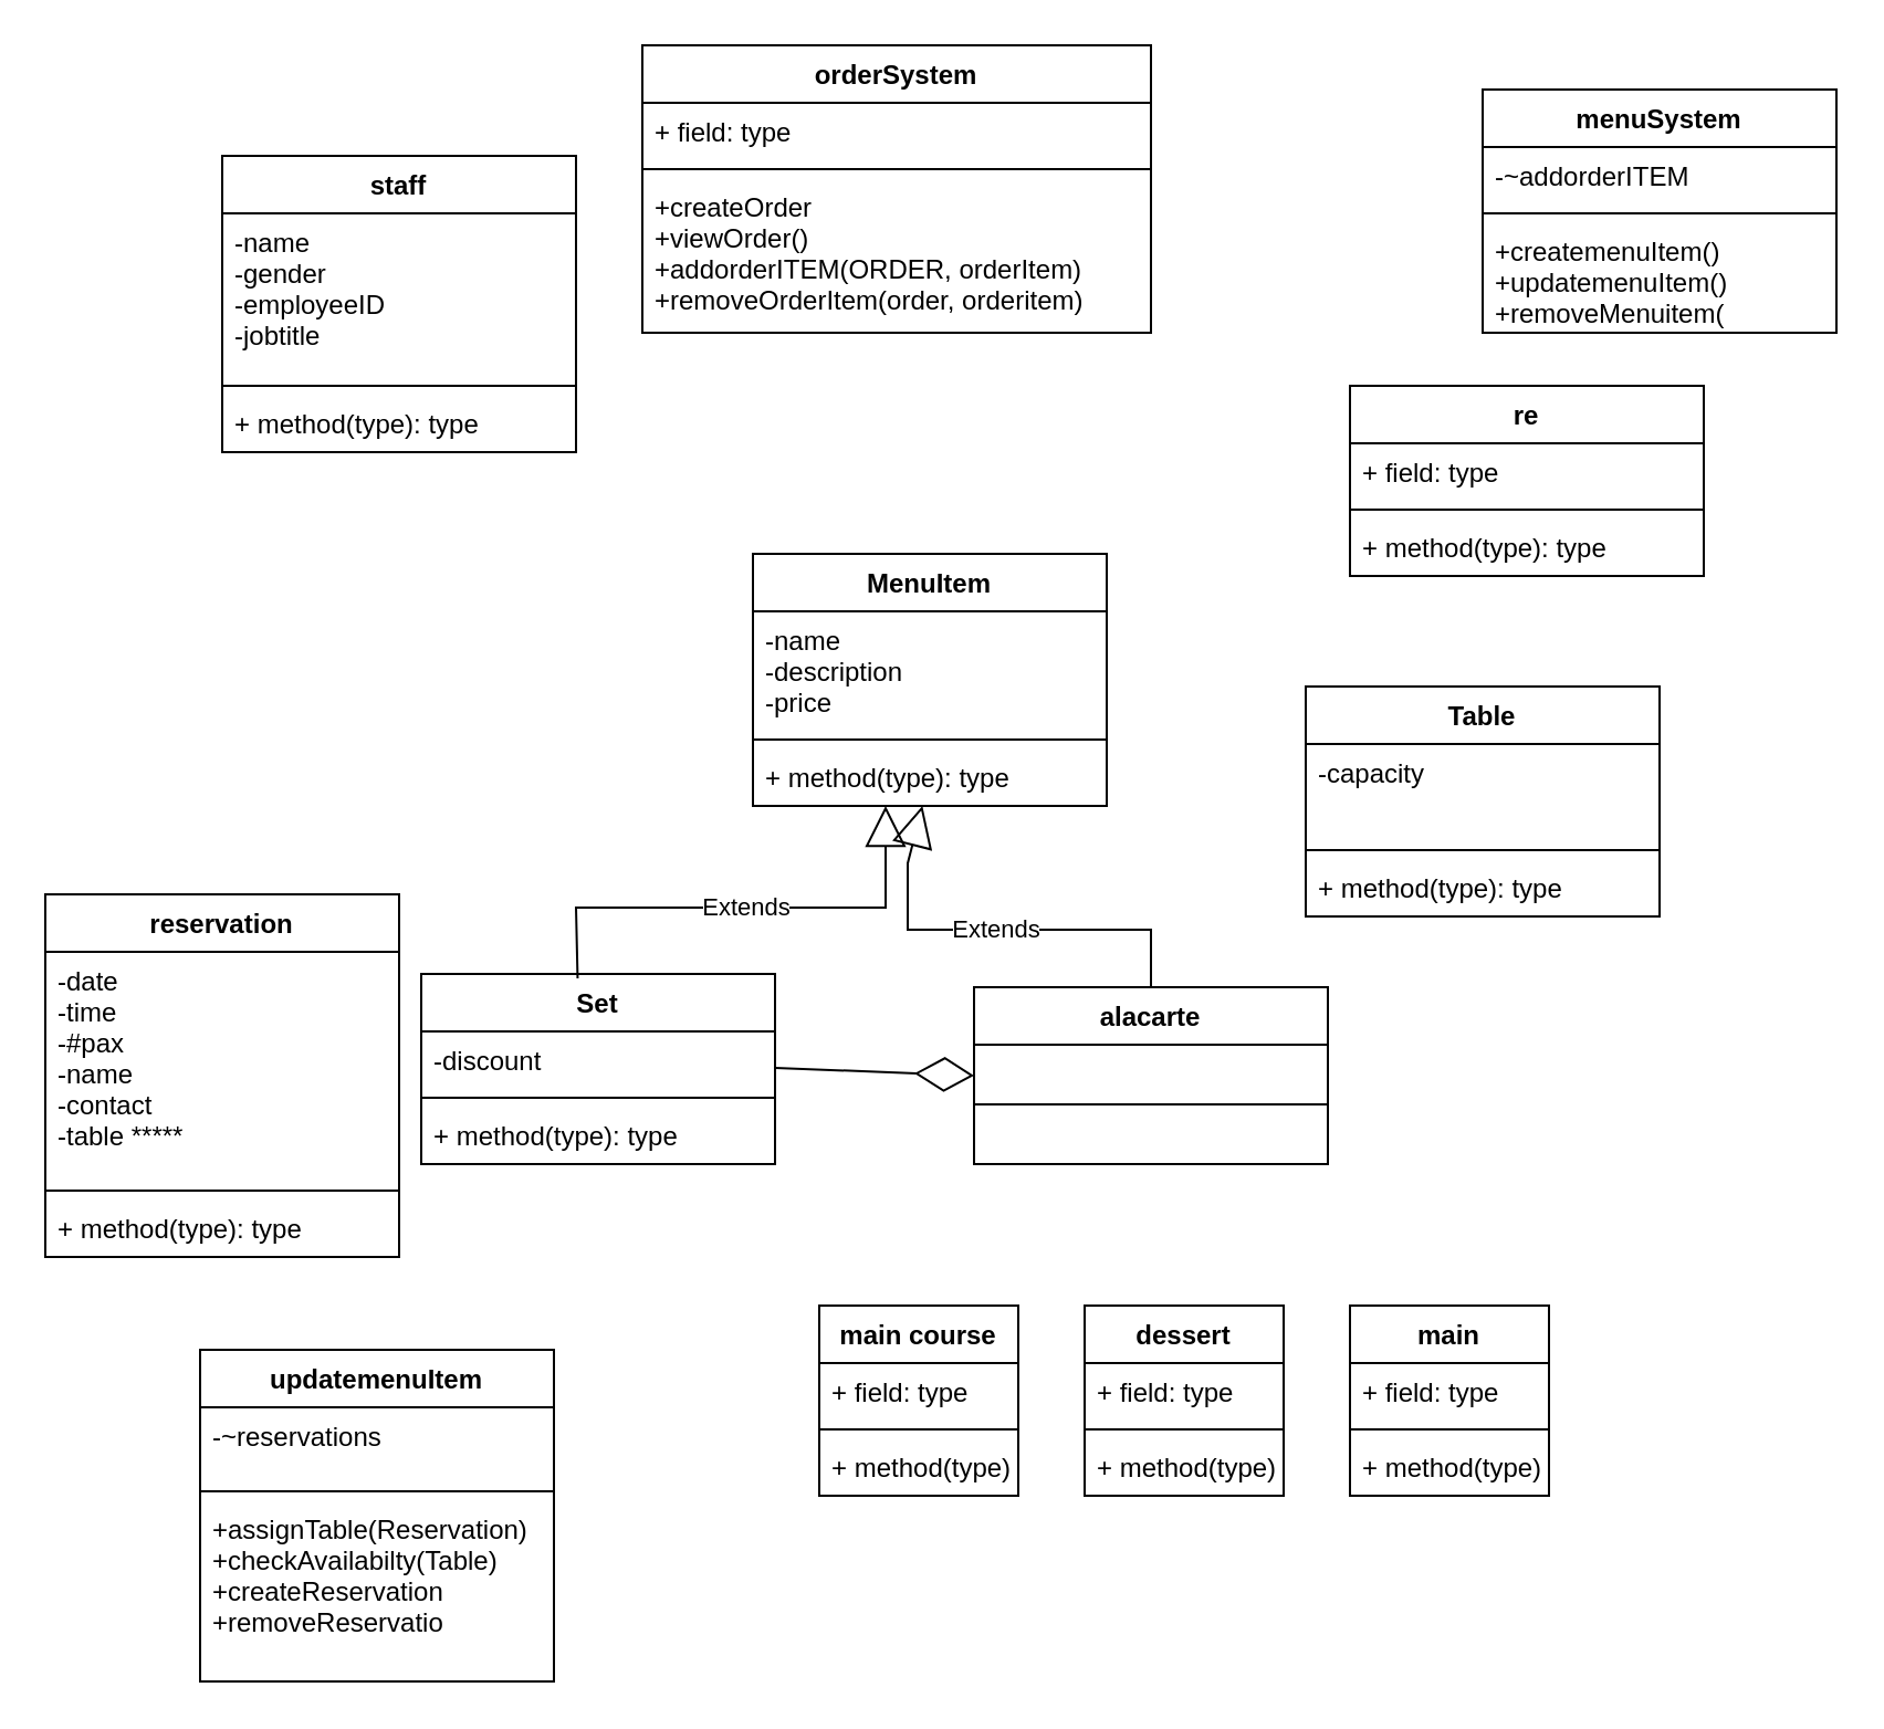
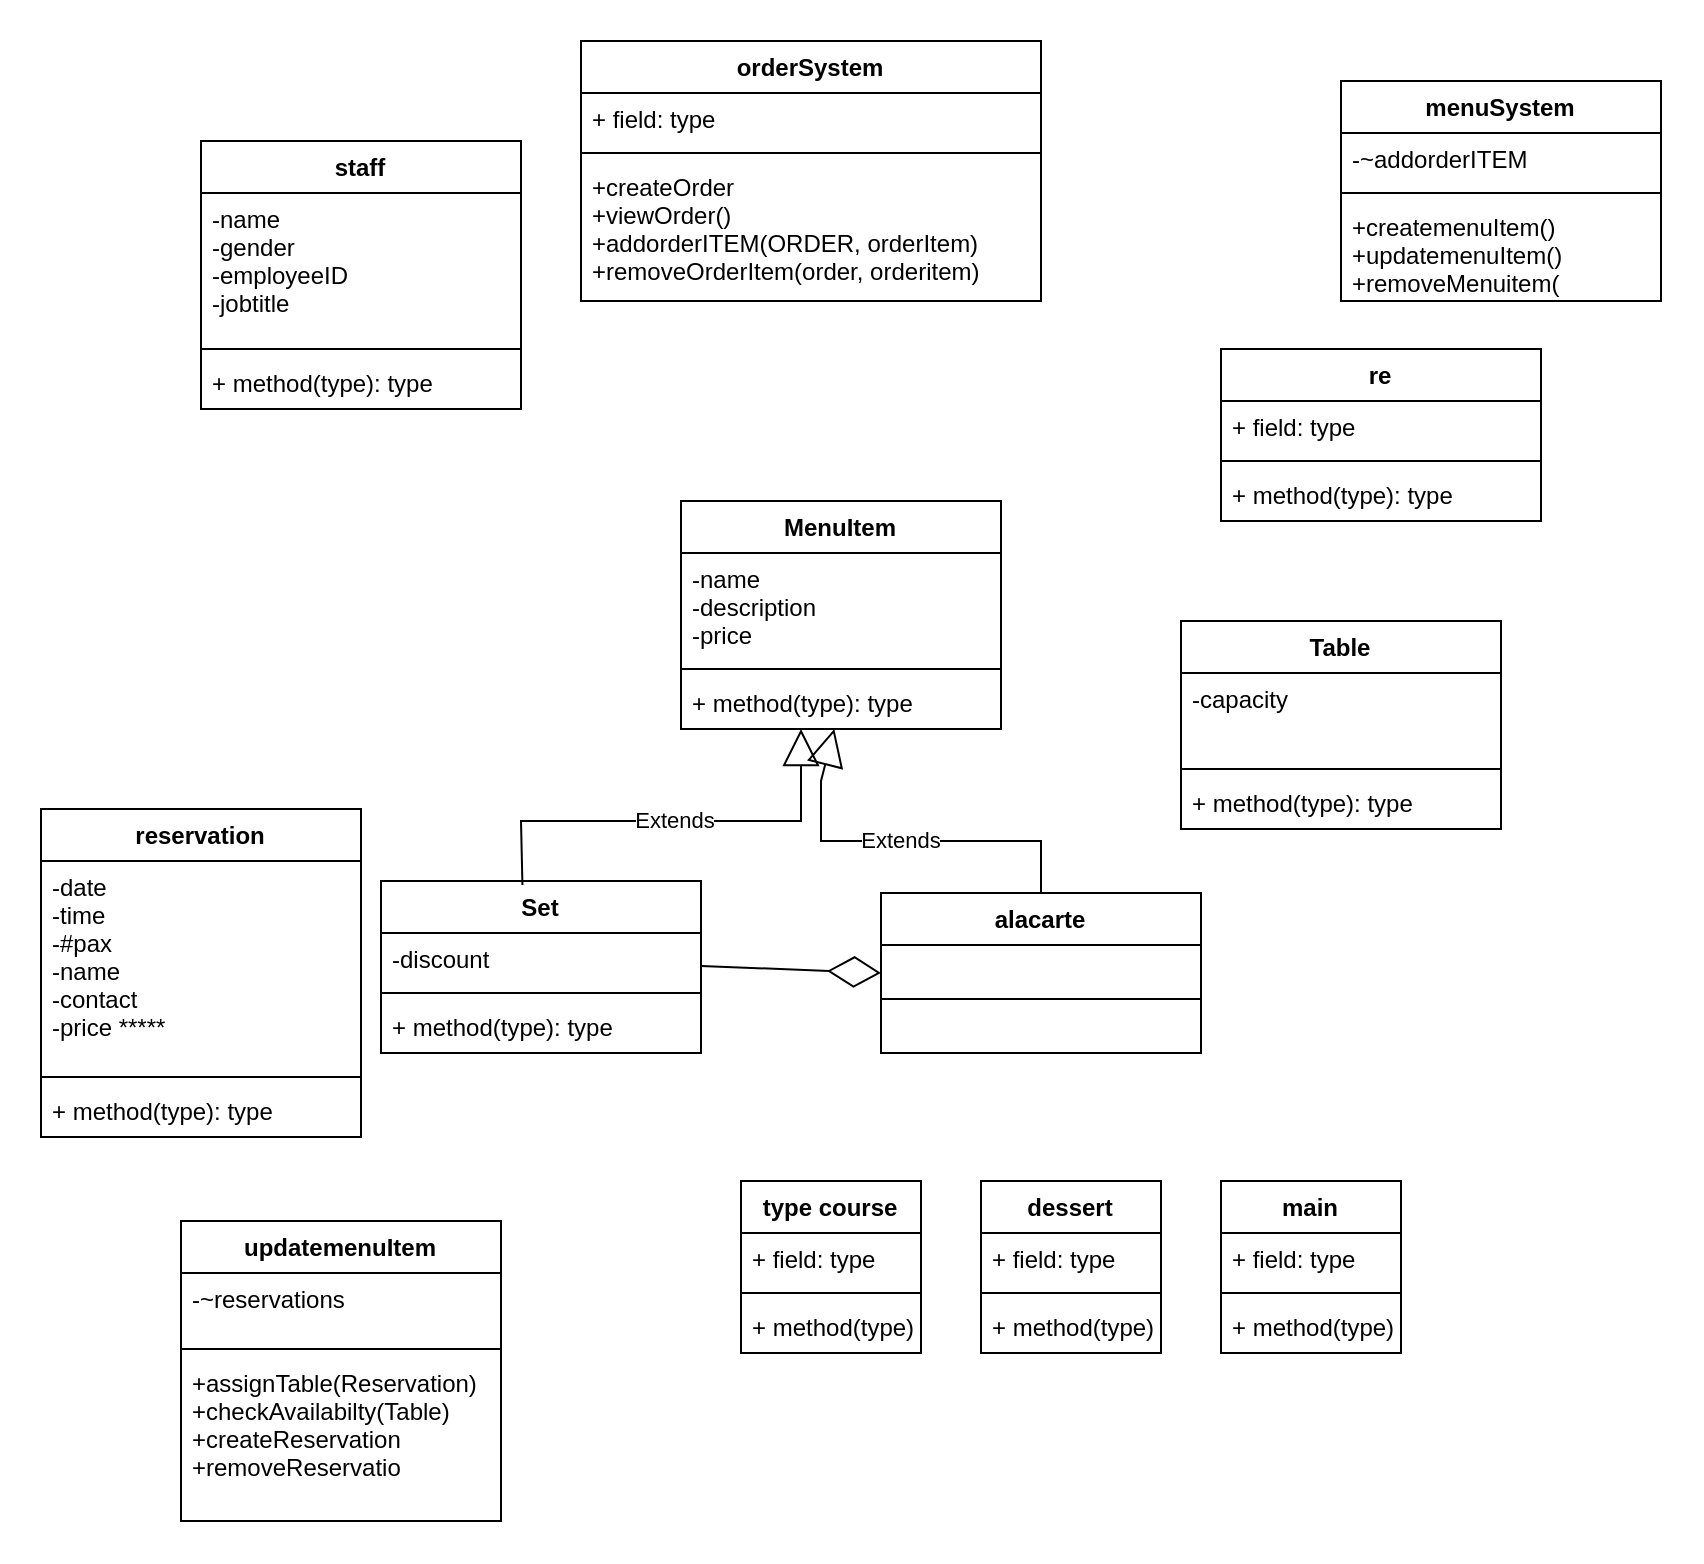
- <mxCell id="32" value="-date&#10;-time&#10;-#pax&#10;-name&#10;-contact&#10;-table *****" style="text;strokeColor=none;fillColor=none;align=left;verticalAlign=top;spacingLeft=4;spacingRight=4;overflow=hidden;rotatable=0;points=[[0,0.5],[1,0.5]];portConstraint=eastwest;" vertex="1" parent="31"><mxGeometry y="26" width="160" height="104" as="geometry" /></mxCell>
+ <mxCell id="32" value="-date&#10;-time&#10;-#pax&#10;-name&#10;-contact&#10;-price *****" style="text;strokeColor=none;fillColor=none;align=left;verticalAlign=top;spacingLeft=4;spacingRight=4;overflow=hidden;rotatable=0;points=[[0,0.5],[1,0.5]];portConstraint=eastwest;" vertex="1" parent="31"><mxGeometry y="26" width="160" height="104" as="geometry" /></mxCell>
- <mxCell id="15" value="main course" style="swimlane;fontStyle=1;align=center;verticalAlign=top;childLayout=stackLayout;horizontal=1;startSize=26;horizontalStack=0;resizeParent=1;resizeParentMax=0;resizeLast=0;collapsible=1;marginBottom=0;" vertex="1" parent="1"><mxGeometry x="370" y="590" width="90" height="86" as="geometry" /></mxCell>
+ <mxCell id="15" value="type course" style="swimlane;fontStyle=1;align=center;verticalAlign=top;childLayout=stackLayout;horizontal=1;startSize=26;horizontalStack=0;resizeParent=1;resizeParentMax=0;resizeLast=0;collapsible=1;marginBottom=0;" vertex="1" parent="1"><mxGeometry x="370" y="590" width="90" height="86" as="geometry" /></mxCell>
